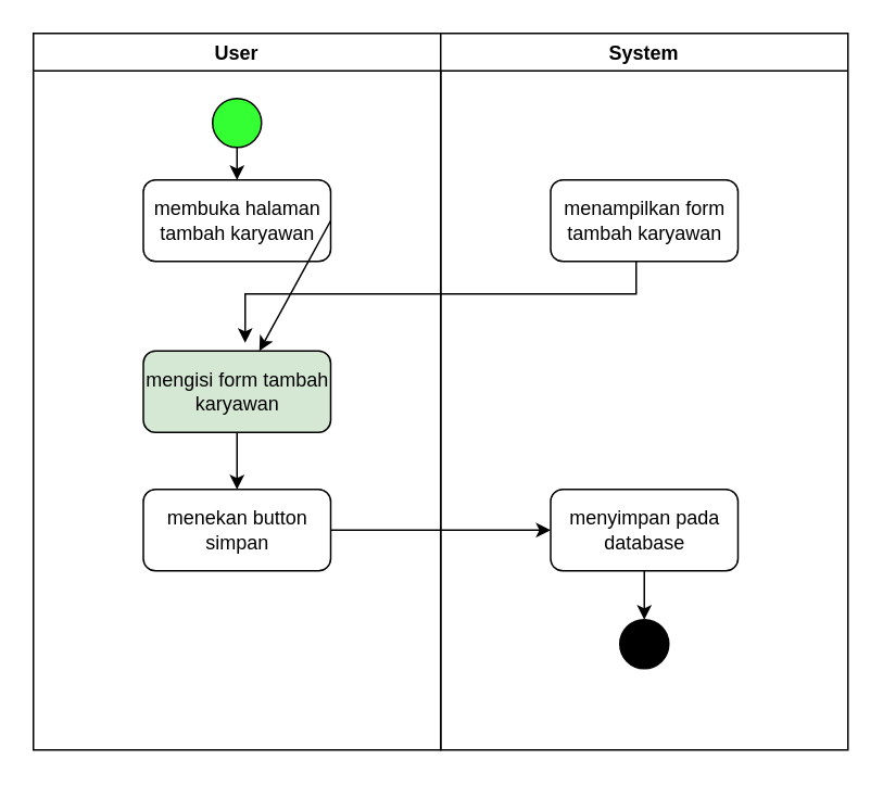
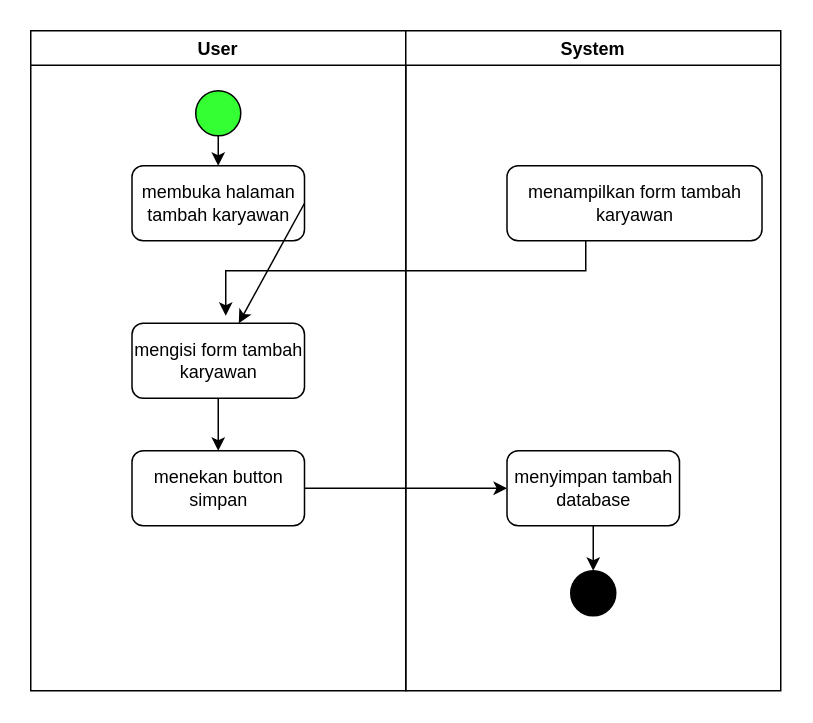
- <mxCell id="10" value="menampilkan form tambah karyawan" style="rounded=1;whiteSpace=wrap;html=1;" vertex="1" parent="9"><mxGeometry x="67.5" y="90" width="115" height="50" as="geometry" /></mxCell>
+ <mxCell id="10" value="menampilkan form tambah karyawan" style="rounded=1;whiteSpace=wrap;html=1;" vertex="1" parent="9"><mxGeometry x="67.5" y="90" width="170" height="50" as="geometry" /></mxCell>
- <mxCell id="6" value="mengisi form tambah karyawan" style="rounded=1;whiteSpace=wrap;html=1;fillColor=#d5e8d4;" vertex="1" parent="2"><mxGeometry x="67.5" y="195" width="115" height="50" as="geometry" /></mxCell>
+ <mxCell id="6" value="mengisi form tambah karyawan" style="rounded=1;whiteSpace=wrap;html=1;" vertex="1" parent="2"><mxGeometry x="67.5" y="195" width="115" height="50" as="geometry" /></mxCell>
- <mxCell id="12" value="menyimpan pada database" style="rounded=1;whiteSpace=wrap;html=1;" vertex="1" parent="9"><mxGeometry x="67.5" y="280" width="115" height="50" as="geometry" /></mxCell>
+ <mxCell id="12" value="menyimpan tambah database" style="rounded=1;whiteSpace=wrap;html=1;" vertex="1" parent="9"><mxGeometry x="67.5" y="280" width="115" height="50" as="geometry" /></mxCell>
